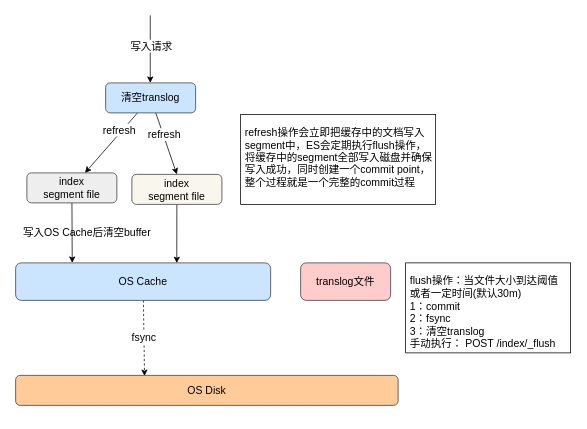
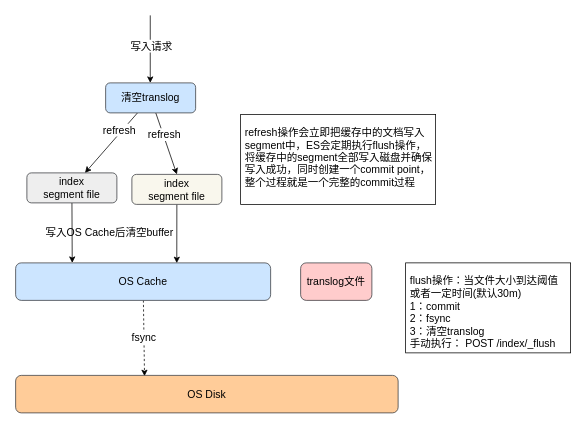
- <mxCell id="17" value="写入OS Cache后清空buffer" style="text;html=1;align=center;verticalAlign=middle;resizable=0;points=[];autosize=1;fontSize=14;" parent="1" vertex="1"><mxGeometry x="20" y="300" width="190" height="20" as="geometry" /></mxCell>
+ <mxCell id="17" value="写入OS Cache后清空buffer" style="text;html=1;align=center;verticalAlign=middle;resizable=0;points=[];autosize=1;fontSize=14;" parent="1" vertex="1"><mxGeometry x="50" y="300" width="190" height="20" as="geometry" /></mxCell>
- <mxCell id="20" value="translog文件" style="rounded=1;whiteSpace=wrap;html=1;fontSize=14;align=center;fillColor=#ffcccc;strokeColor=#36393d;" parent="1" vertex="1"><mxGeometry x="400" y="350" width="120" height="50" as="geometry" /></mxCell>
+ <mxCell id="20" value="translog文件" style="rounded=1;whiteSpace=wrap;html=1;fontSize=14;align=center;fillColor=#ffcccc;strokeColor=#36393d;" parent="1" vertex="1"><mxGeometry x="400" y="350" width="95" height="50" as="geometry" /></mxCell>
- <mxCell id="16" value="OS Disk" style="rounded=1;whiteSpace=wrap;html=1;fontSize=14;align=center;fillColor=#ffcc99;strokeColor=#36393d;" parent="1" vertex="1"><mxGeometry x="20" y="500" width="510" height="40" as="geometry" /></mxCell>
+ <mxCell id="16" value="OS Disk" style="rounded=1;whiteSpace=wrap;html=1;fontSize=14;align=center;fillColor=#ffcc99;strokeColor=#36393d;" parent="1" vertex="1"><mxGeometry x="20" y="500" width="510" height="50" as="geometry" /></mxCell>
